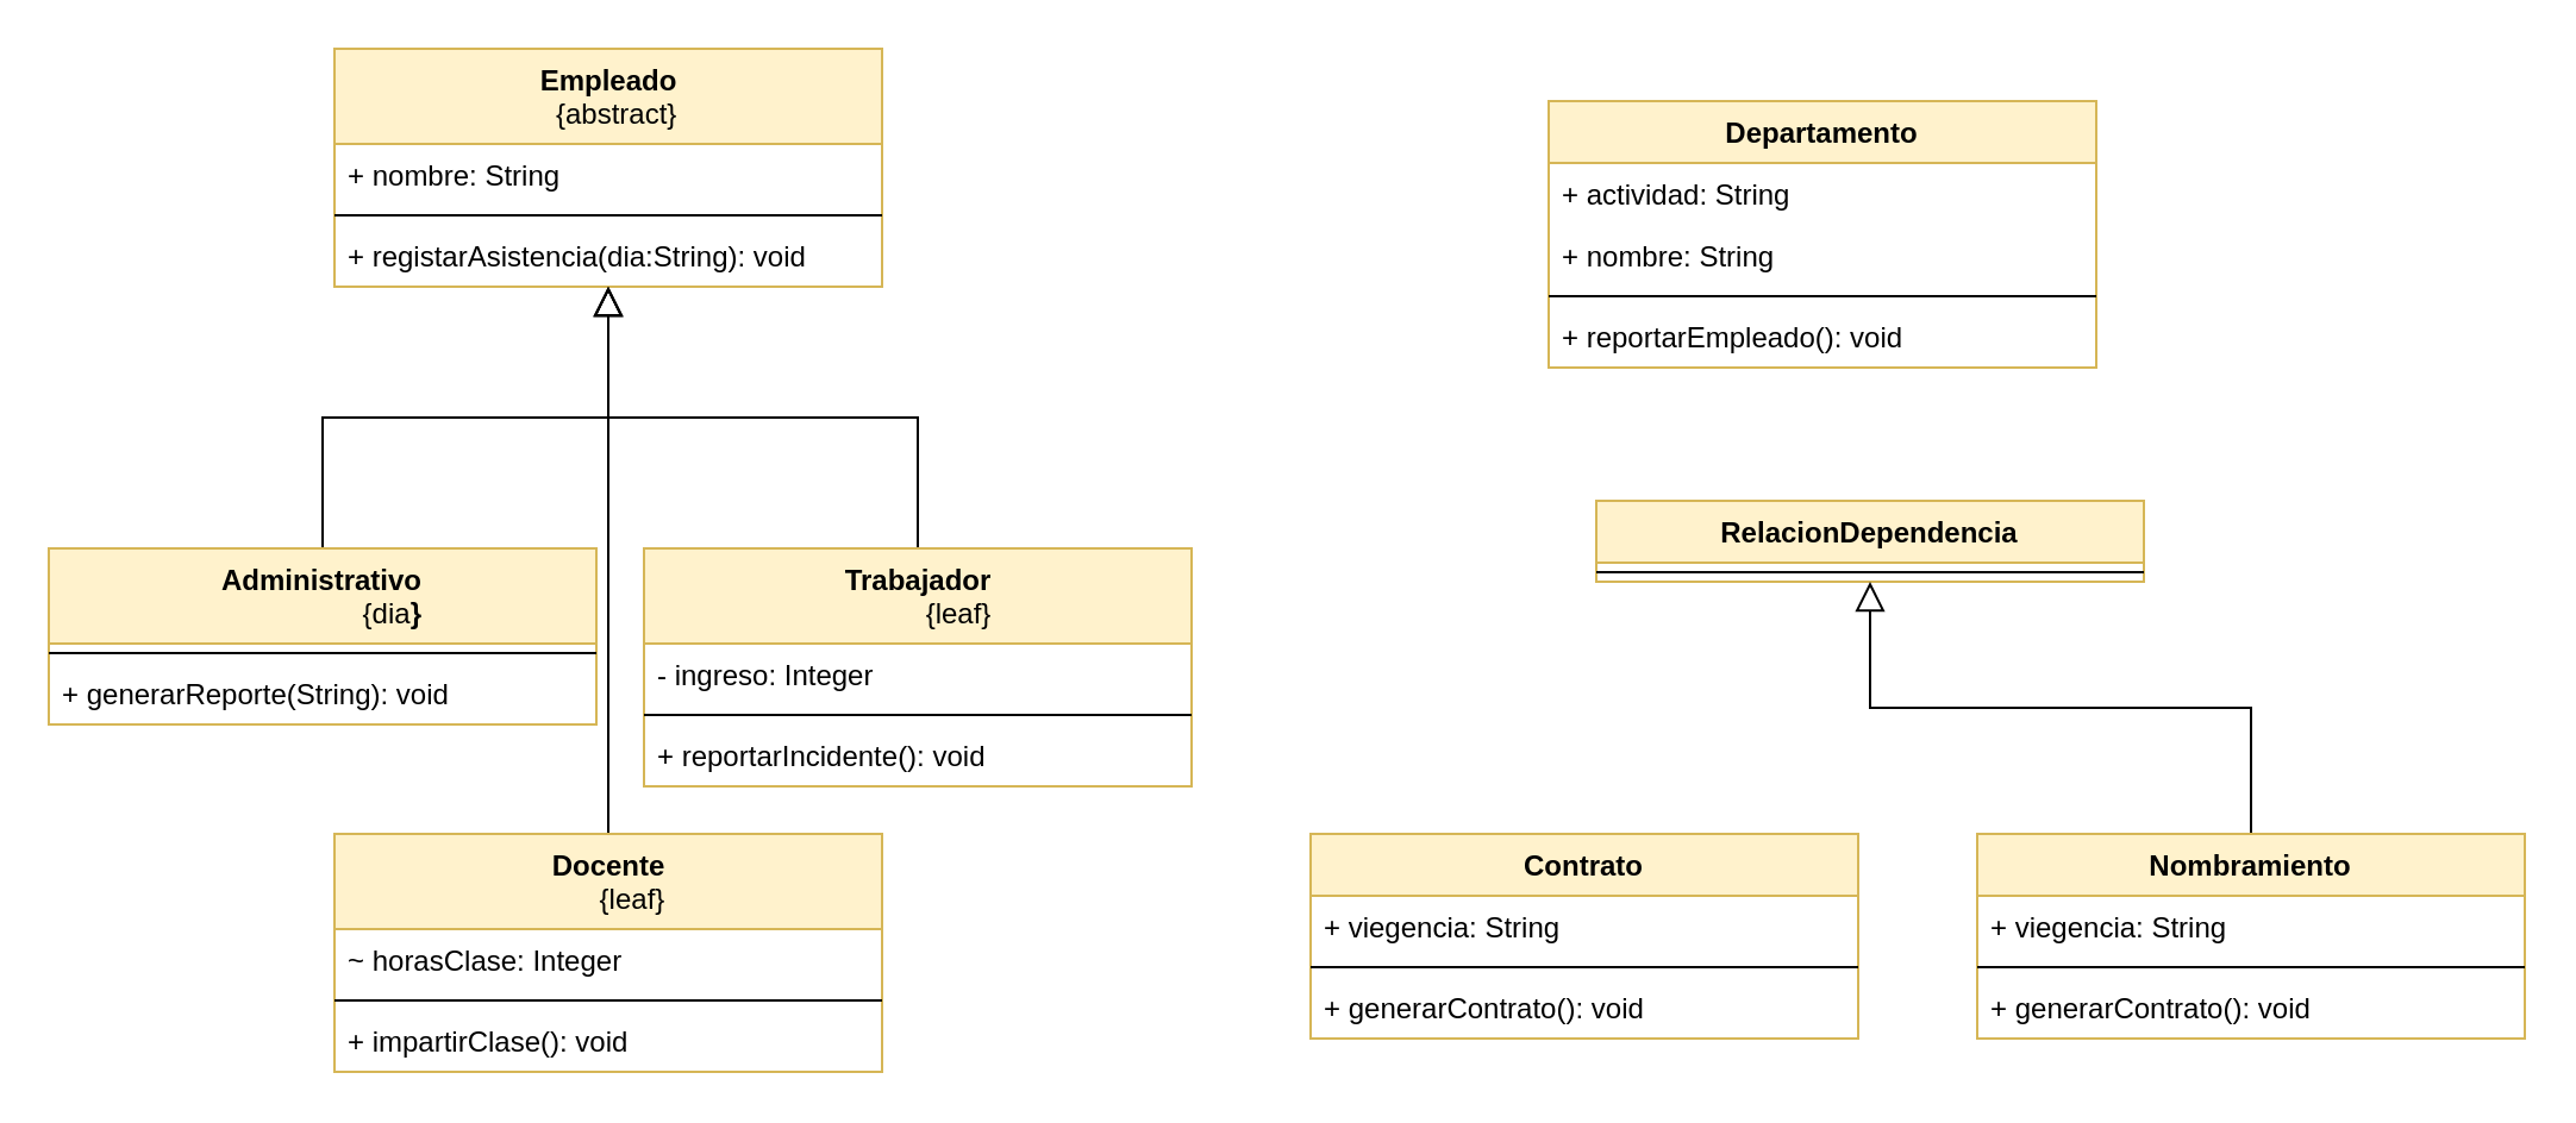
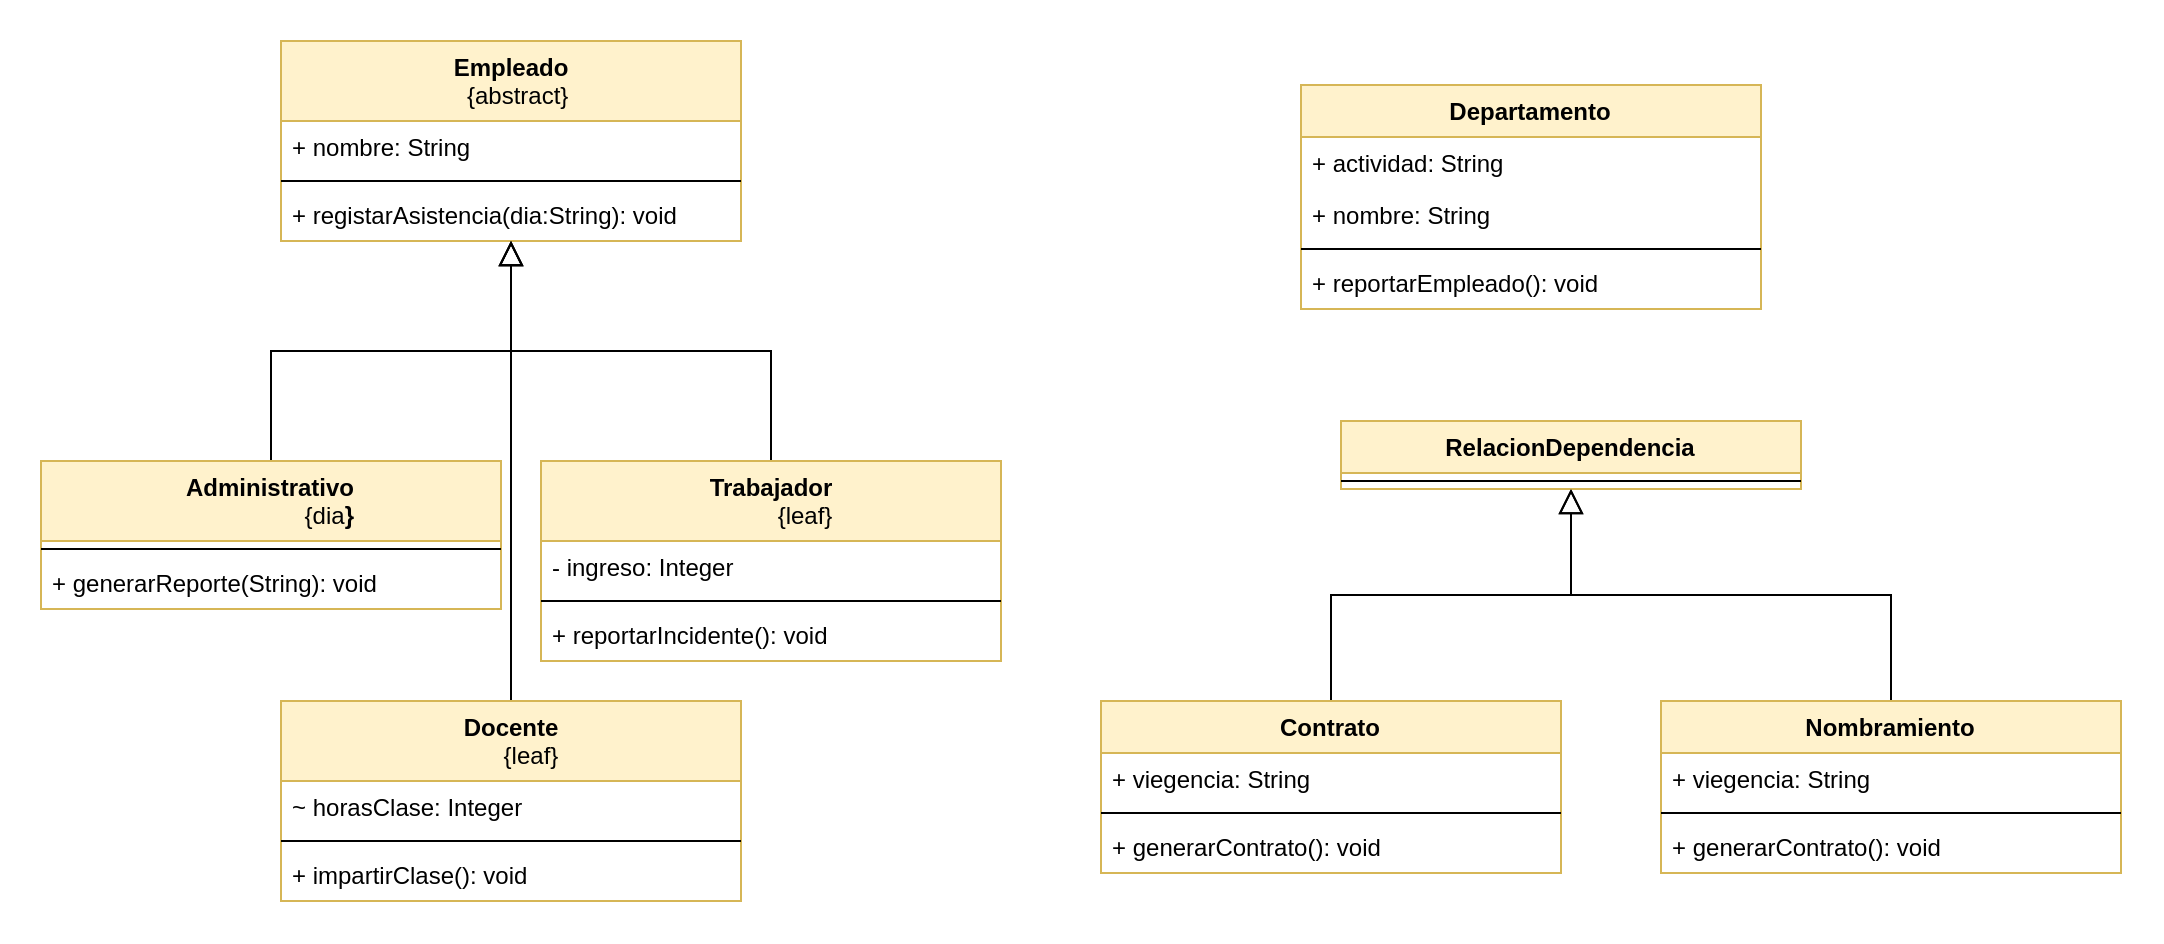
+ <mxCell id="25" style="edgeStyle=orthogonalEdgeStyle;rounded=0;orthogonalLoop=1;jettySize=auto;html=1;startArrow=none;startFill=0;endArrow=block;endFill=0;endSize=10;" edge="1" parent="1" source="26" target="30"><mxGeometry relative="1" as="geometry" /></mxCell>
